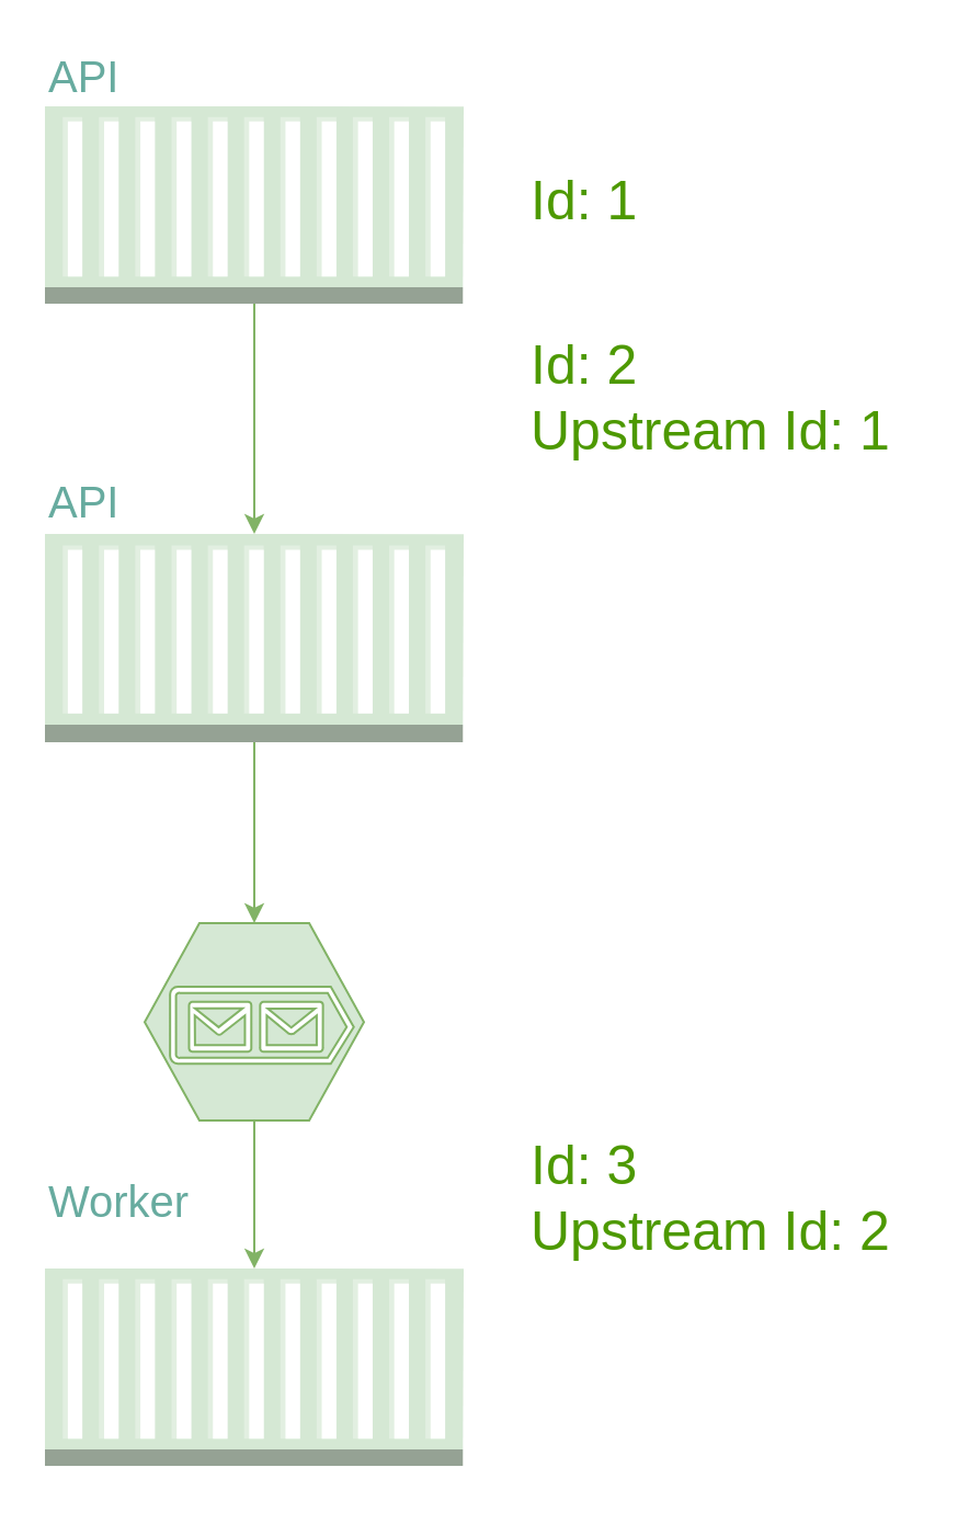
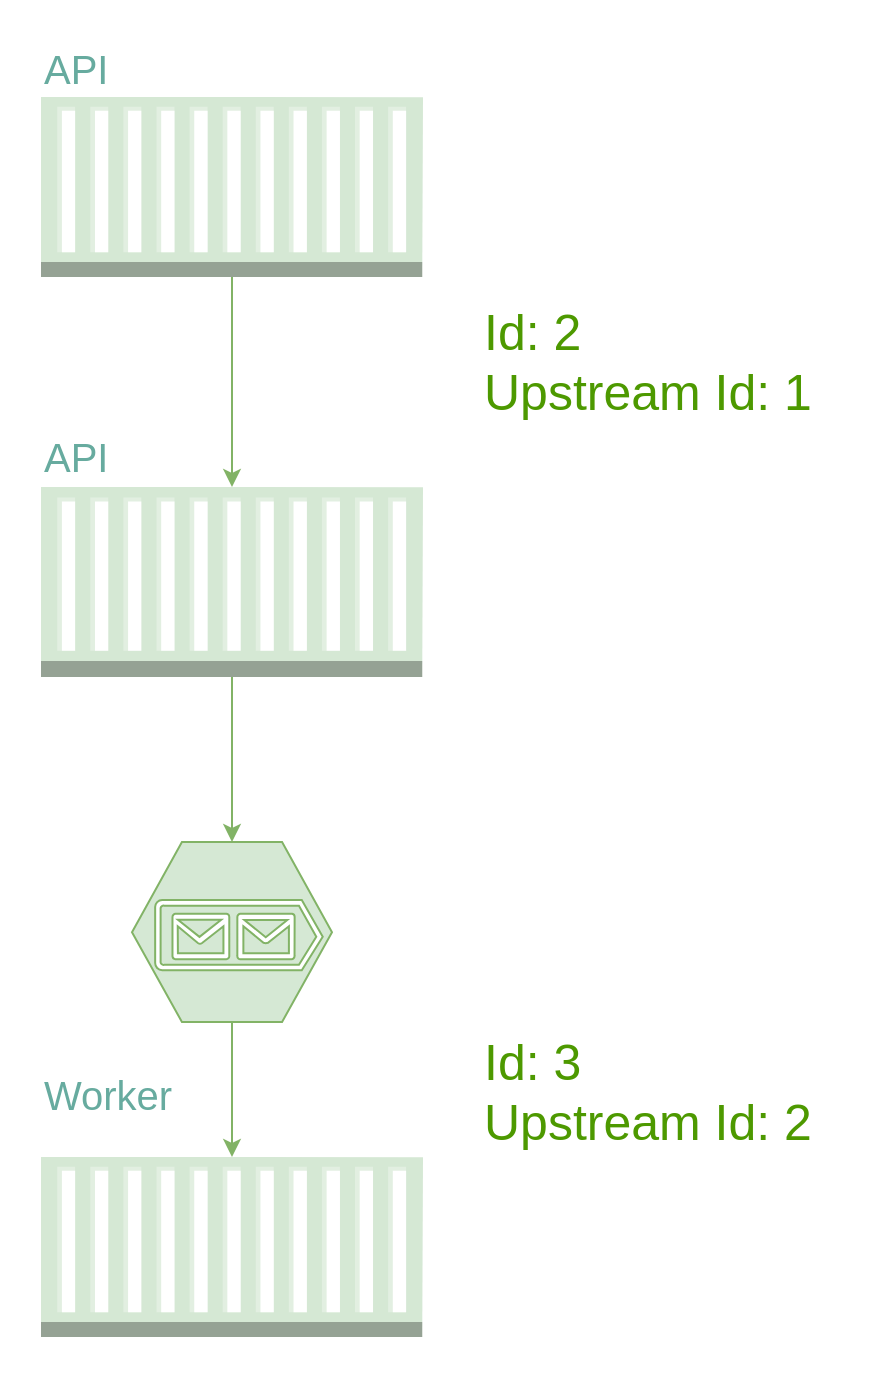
- <mxCell id="9" value="&lt;font color=&quot;#4d9900&quot;&gt;&lt;font style=&quot;font-size: 25px&quot;&gt;Id: 1&lt;/font&gt;&lt;br&gt;&lt;/font&gt;" style="text;html=1;resizable=0;points=[];autosize=1;align=left;verticalAlign=top;spacingTop=-4;" parent="1" vertex="1"><mxGeometry x="240" y="73" width="60" height="20" as="geometry" /></mxCell>
